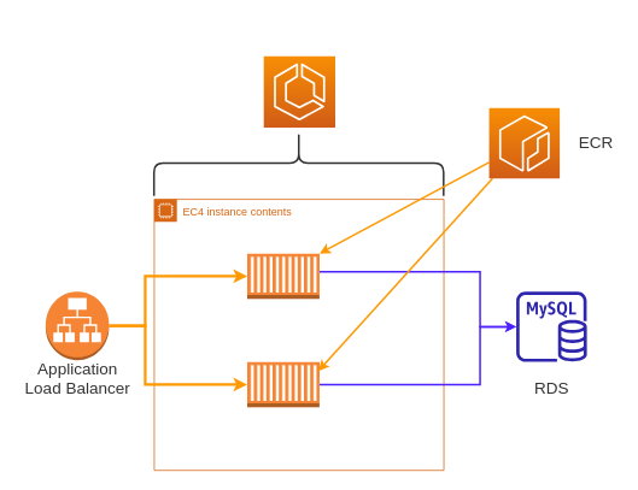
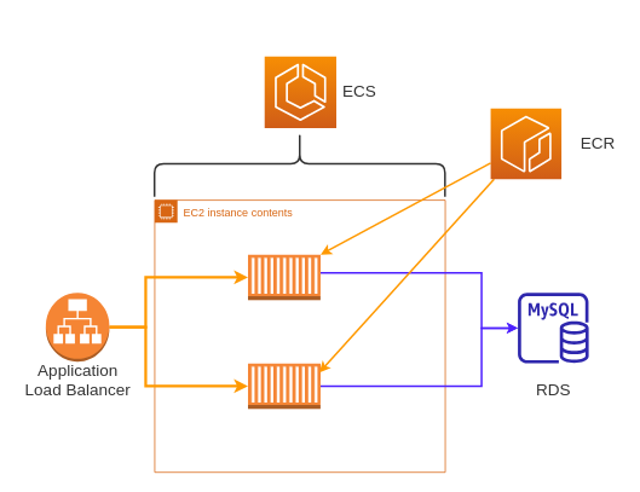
+ <mxCell id="15" value="ECS" style="text;html=1;align=center;verticalAlign=middle;resizable=0;points=[];autosize=1;strokeColor=none;fillColor=none;fontSize=18;fontColor=#333333;" vertex="1" parent="1"><mxGeometry x="370" y="86.06" width="50" height="30" as="geometry" /></mxCell>
- <mxCell id="2" value="EC4 instance contents" style="points=[[0,0],[0.25,0],[0.5,0],[0.75,0],[1,0],[1,0.25],[1,0.5],[1,0.75],[1,1],[0.75,1],[0.5,1],[0.25,1],[0,1],[0,0.75],[0,0.5],[0,0.25]];outlineConnect=0;gradientColor=none;html=1;whiteSpace=wrap;fontSize=12;fontStyle=0;container=1;pointerEvents=0;collapsible=0;recursiveResize=0;shape=mxgraph.aws4.group;grIcon=mxgraph.aws4.group_ec2_instance_contents;strokeColor=#D86613;fillColor=none;verticalAlign=top;align=left;spacingLeft=30;fontColor=#D86613;dashed=0;" vertex="1" parent="1"><mxGeometry x="170" y="220" width="320" height="300" as="geometry" /></mxCell>
+ <mxCell id="2" value="EC2 instance contents" style="points=[[0,0],[0.25,0],[0.5,0],[0.75,0],[1,0],[1,0.25],[1,0.5],[1,0.75],[1,1],[0.75,1],[0.5,1],[0.25,1],[0,1],[0,0.75],[0,0.5],[0,0.25]];outlineConnect=0;gradientColor=none;html=1;whiteSpace=wrap;fontSize=12;fontStyle=0;container=1;pointerEvents=0;collapsible=0;recursiveResize=0;shape=mxgraph.aws4.group;grIcon=mxgraph.aws4.group_ec2_instance_contents;strokeColor=#D86613;fillColor=none;verticalAlign=top;align=left;spacingLeft=30;fontColor=#D86613;dashed=0;" vertex="1" parent="1"><mxGeometry x="170" y="220" width="320" height="300" as="geometry" /></mxCell>
